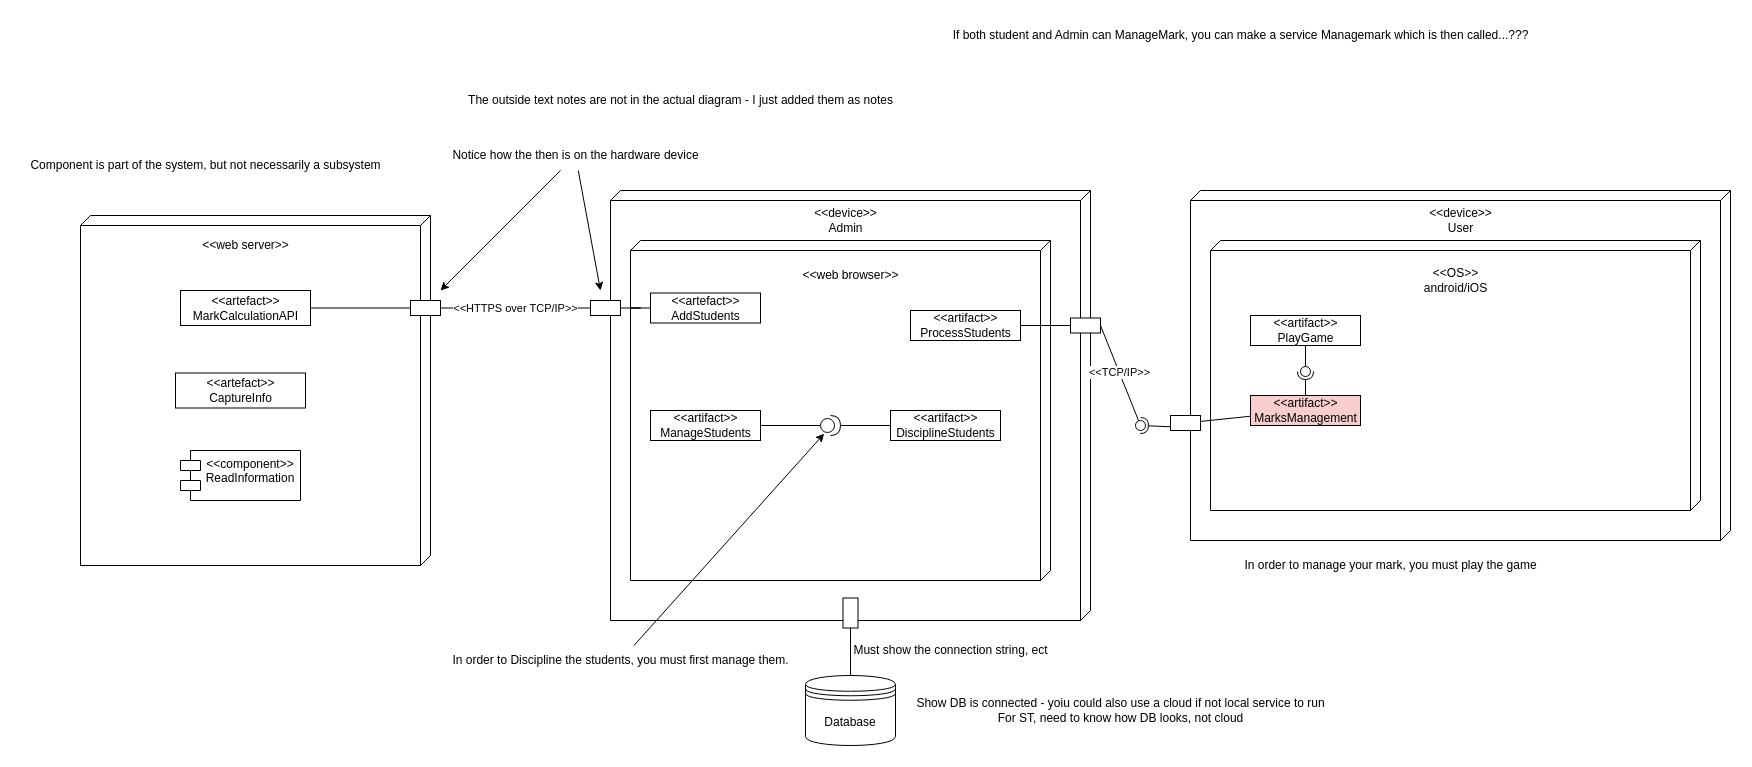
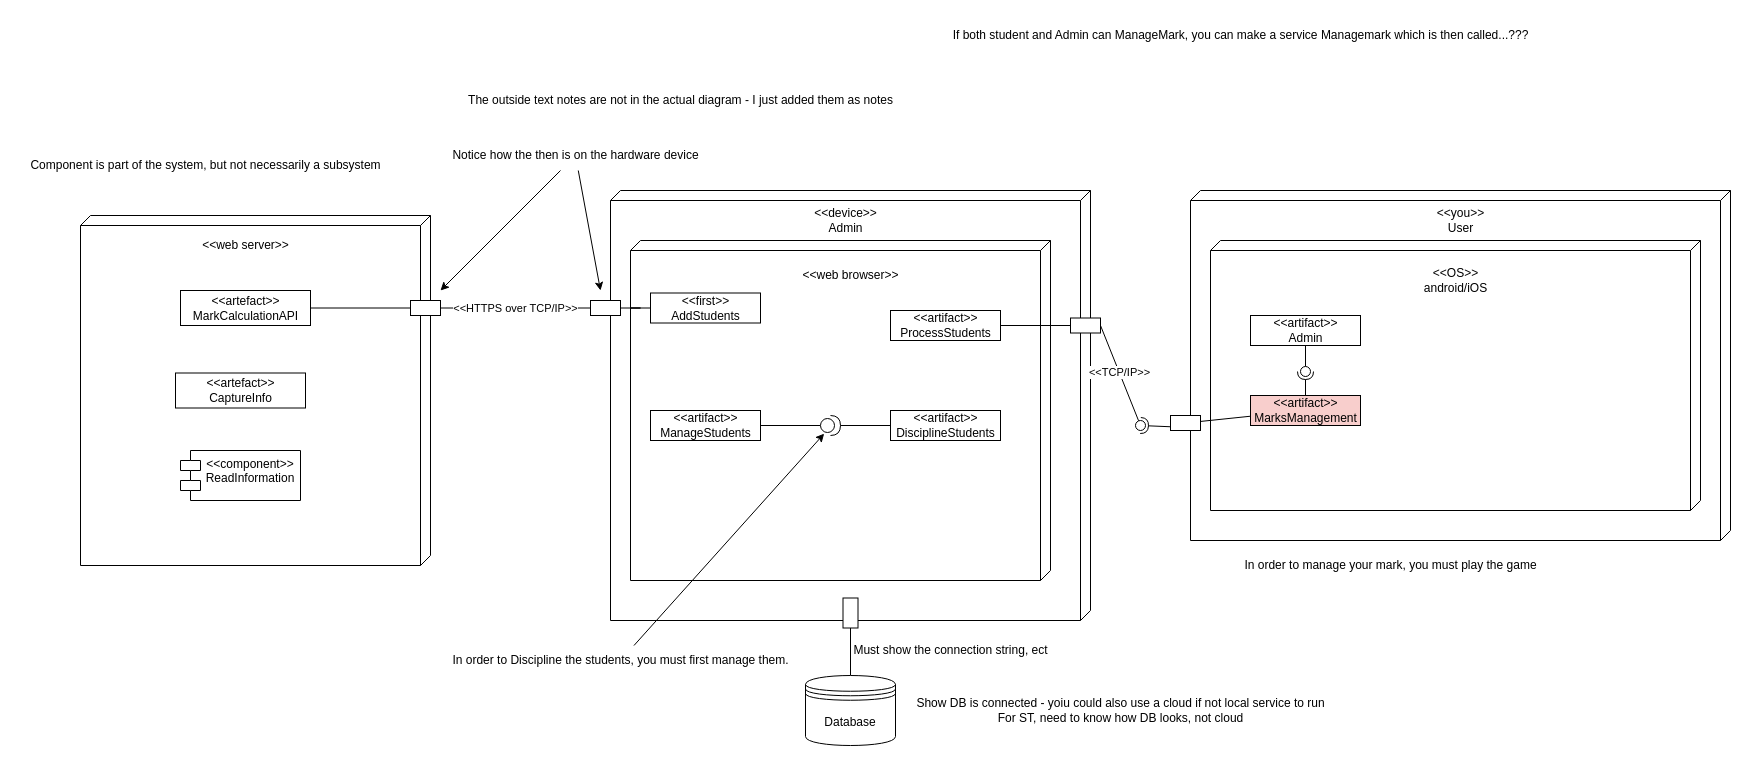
- <mxCell id="8" value="&amp;lt;&amp;lt;device&amp;gt;&amp;gt;&lt;br&gt;User" style="text;html=1;align=center;verticalAlign=middle;resizable=0;points=[];autosize=1;strokeColor=none;fillColor=none;" vertex="1" parent="1"><mxGeometry x="1415" y="200" width="90" height="40" as="geometry" /></mxCell>
+ <mxCell id="8" value="&amp;lt;&amp;lt;you&amp;gt;&amp;gt;&lt;br&gt;User" style="text;html=1;align=center;verticalAlign=middle;resizable=0;points=[];autosize=1;strokeColor=none;fillColor=none;" vertex="1" parent="1"><mxGeometry x="1415" y="200" width="90" height="40" as="geometry" /></mxCell>
- <mxCell id="13" value="&amp;lt;&amp;lt;artefact&amp;gt;&amp;gt;&lt;br&gt;AddStudents" style="html=1;" vertex="1" parent="1"><mxGeometry x="650" y="292.5" width="110" height="30" as="geometry" /></mxCell>
+ <mxCell id="13" value="&amp;lt;&amp;lt;first&amp;gt;&amp;gt;&lt;br&gt;AddStudents" style="html=1;" vertex="1" parent="1"><mxGeometry x="650" y="292.5" width="110" height="30" as="geometry" /></mxCell>
- <mxCell id="14" value="&amp;lt;&amp;lt;artifact&amp;gt;&amp;gt;&lt;br&gt;ProcessStudents" style="html=1;" vertex="1" parent="1"><mxGeometry x="910" y="310" width="110" height="30" as="geometry" /></mxCell>
+ <mxCell id="14" value="&amp;lt;&amp;lt;artifact&amp;gt;&amp;gt;&lt;br&gt;ProcessStudents" style="html=1;" vertex="1" parent="1"><mxGeometry x="890" y="310" width="110" height="30" as="geometry" /></mxCell>
- <mxCell id="37" value="&amp;lt;&amp;lt;artifact&amp;gt;&amp;gt;&lt;br&gt;PlayGame" style="html=1;" vertex="1" parent="1"><mxGeometry x="1250" y="315" width="110" height="30" as="geometry" /></mxCell>
+ <mxCell id="37" value="&amp;lt;&amp;lt;artifact&amp;gt;&amp;gt;&lt;br&gt;Admin" style="html=1;" vertex="1" parent="1"><mxGeometry x="1250" y="315" width="110" height="30" as="geometry" /></mxCell>
